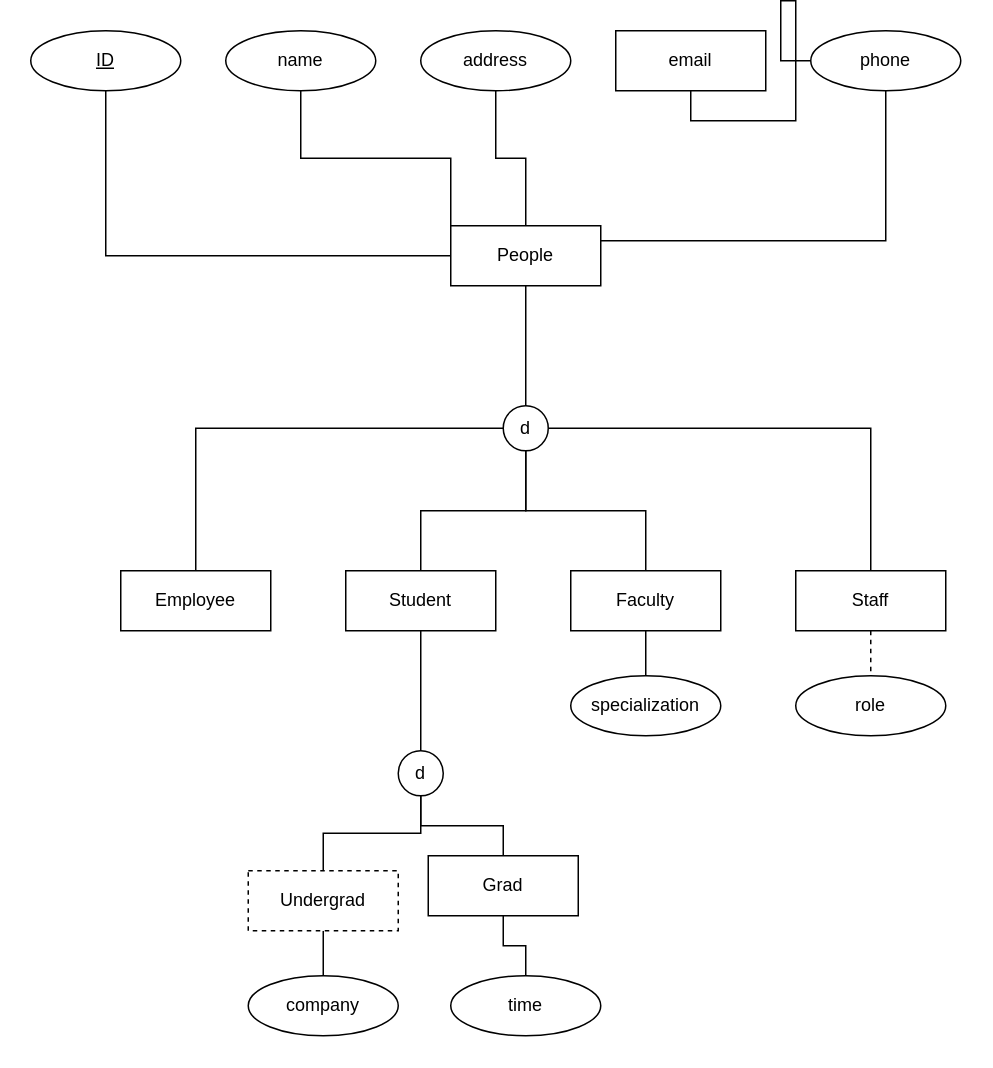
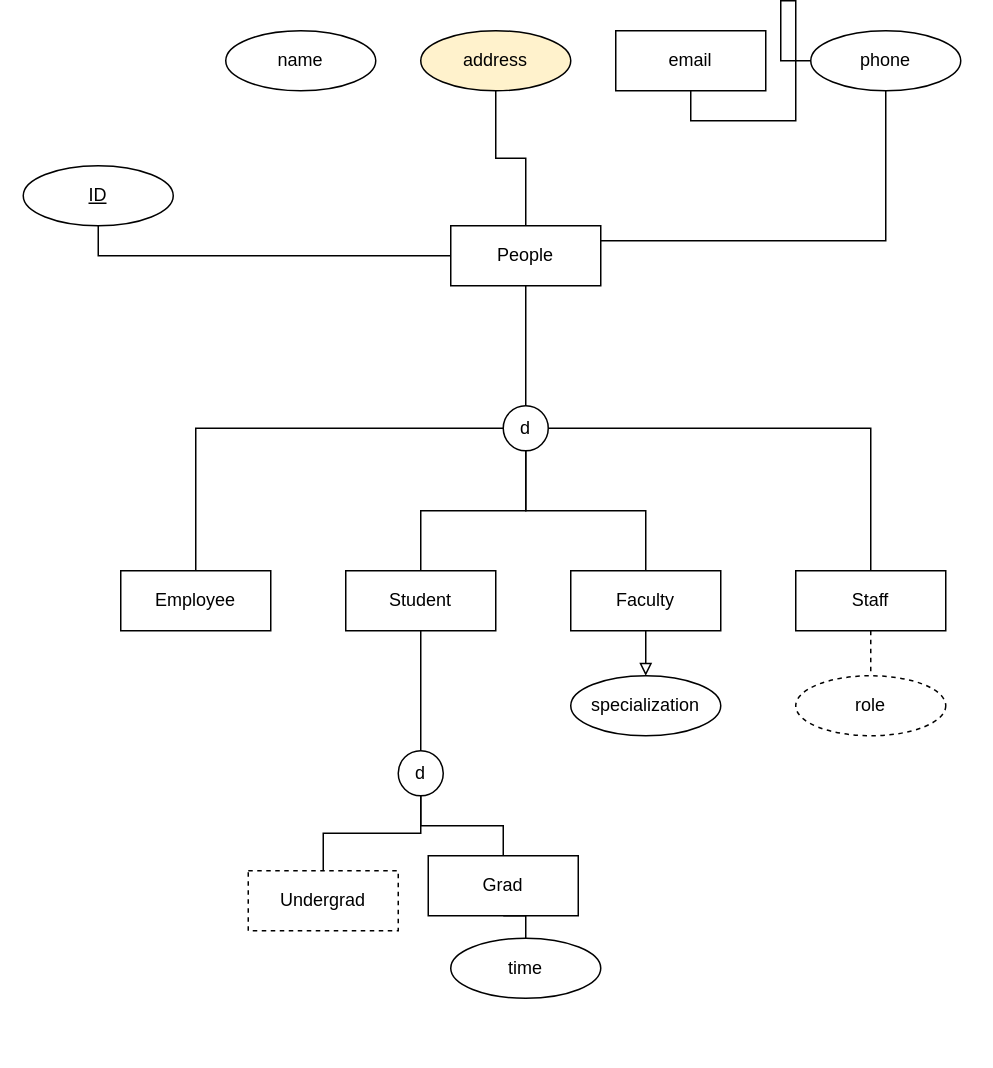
- <mxCell id="5" value="&lt;u&gt;ID&lt;/u&gt;" style="ellipse;whiteSpace=wrap;html=1;align=center;" vertex="1" parent="1"><mxGeometry x="20" y="20" width="100" height="40" as="geometry" /></mxCell>
+ <mxCell id="5" value="&lt;u&gt;ID&lt;/u&gt;" style="ellipse;whiteSpace=wrap;html=1;align=center;" vertex="1" parent="1"><mxGeometry x="15" y="110" width="100" height="40" as="geometry" /></mxCell>
- <mxCell id="9" value="address" style="ellipse;whiteSpace=wrap;html=1;align=center;" vertex="1" parent="1"><mxGeometry x="280" y="20" width="100" height="40" as="geometry" /></mxCell>
+ <mxCell id="9" value="address" style="ellipse;whiteSpace=wrap;html=1;align=center;fillColor=#fff2cc;" vertex="1" parent="1"><mxGeometry x="280" y="20" width="100" height="40" as="geometry" /></mxCell>
- <mxCell id="6" style="edgeStyle=orthogonalEdgeStyle;rounded=0;orthogonalLoop=1;jettySize=auto;html=1;exitX=0.5;exitY=1;exitDx=0;exitDy=0;entryX=0;entryY=0;entryDx=0;entryDy=0;endArrow=none;endFill=0;" edge="1" parent="1" source="7" target="3"><mxGeometry relative="1" as="geometry" /></mxCell>
- <mxCell id="22" style="edgeStyle=orthogonalEdgeStyle;rounded=0;orthogonalLoop=1;jettySize=auto;html=1;exitX=0.5;exitY=1;exitDx=0;exitDy=0;entryX=0.5;entryY=0;entryDx=0;entryDy=0;endArrow=none;endFill=0;" edge="1" parent="1" source="23" target="27"><mxGeometry relative="1" as="geometry" /></mxCell>
+ <mxCell id="22" style="edgeStyle=orthogonalEdgeStyle;rounded=0;orthogonalLoop=1;jettySize=auto;html=1;exitX=0.5;exitY=1;exitDx=0;exitDy=0;entryX=0.5;entryY=0;entryDx=0;entryDy=0;endArrow=block;endFill=0;" edge="1" parent="1" source="23" target="27"><mxGeometry relative="1" as="geometry" /></mxCell>
- <mxCell id="26" value="role" style="ellipse;whiteSpace=wrap;html=1;align=center;" vertex="1" parent="1"><mxGeometry x="530" y="450" width="100" height="40" as="geometry" /></mxCell>
+ <mxCell id="26" value="role" style="ellipse;whiteSpace=wrap;html=1;align=center;dashed=1;" vertex="1" parent="1"><mxGeometry x="530" y="450" width="100" height="40" as="geometry" /></mxCell>
- <mxCell id="31" style="edgeStyle=orthogonalEdgeStyle;rounded=0;orthogonalLoop=1;jettySize=auto;html=1;exitX=0.5;exitY=1;exitDx=0;exitDy=0;entryX=0.5;entryY=0;entryDx=0;entryDy=0;endArrow=none;endFill=0;" edge="1" parent="1" source="32" target="36"><mxGeometry relative="1" as="geometry" /></mxCell>
- <mxCell id="36" value="company" style="ellipse;whiteSpace=wrap;html=1;align=center;" vertex="1" parent="1"><mxGeometry x="165" y="650" width="100" height="40" as="geometry" /></mxCell>
- <mxCell id="35" value="time" style="ellipse;whiteSpace=wrap;html=1;align=center;" vertex="1" parent="1"><mxGeometry x="300" y="650" width="100" height="40" as="geometry" /></mxCell>
+ <mxCell id="35" value="time" style="ellipse;whiteSpace=wrap;html=1;align=center;" vertex="1" parent="1"><mxGeometry x="300" y="625" width="100" height="40" as="geometry" /></mxCell>
